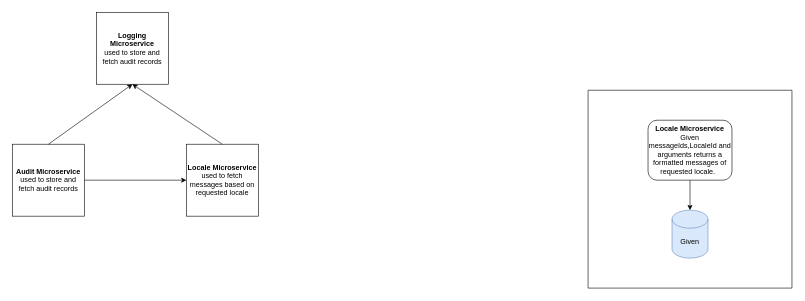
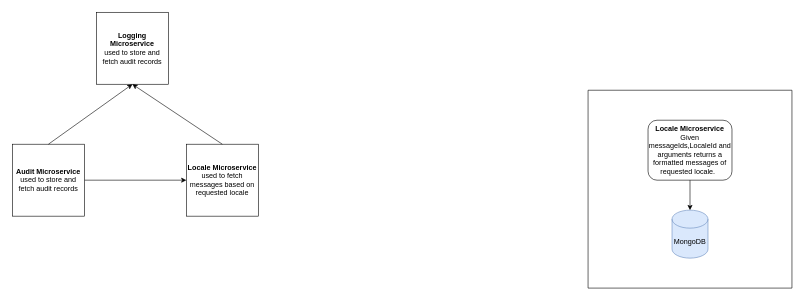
- <mxCell id="3" value="Given" style="shape=cylinder3;whiteSpace=wrap;html=1;boundedLbl=1;backgroundOutline=1;size=15;fillColor=#dae8fc;strokeColor=#6c8ebf;" vertex="1" parent="2"><mxGeometry x="140" y="200" width="60" height="80" as="geometry" /></mxCell>
+ <mxCell id="3" value="MongoDB" style="shape=cylinder3;whiteSpace=wrap;html=1;boundedLbl=1;backgroundOutline=1;size=15;fillColor=#dae8fc;strokeColor=#6c8ebf;" vertex="1" parent="2"><mxGeometry x="140" y="200" width="60" height="80" as="geometry" /></mxCell>
